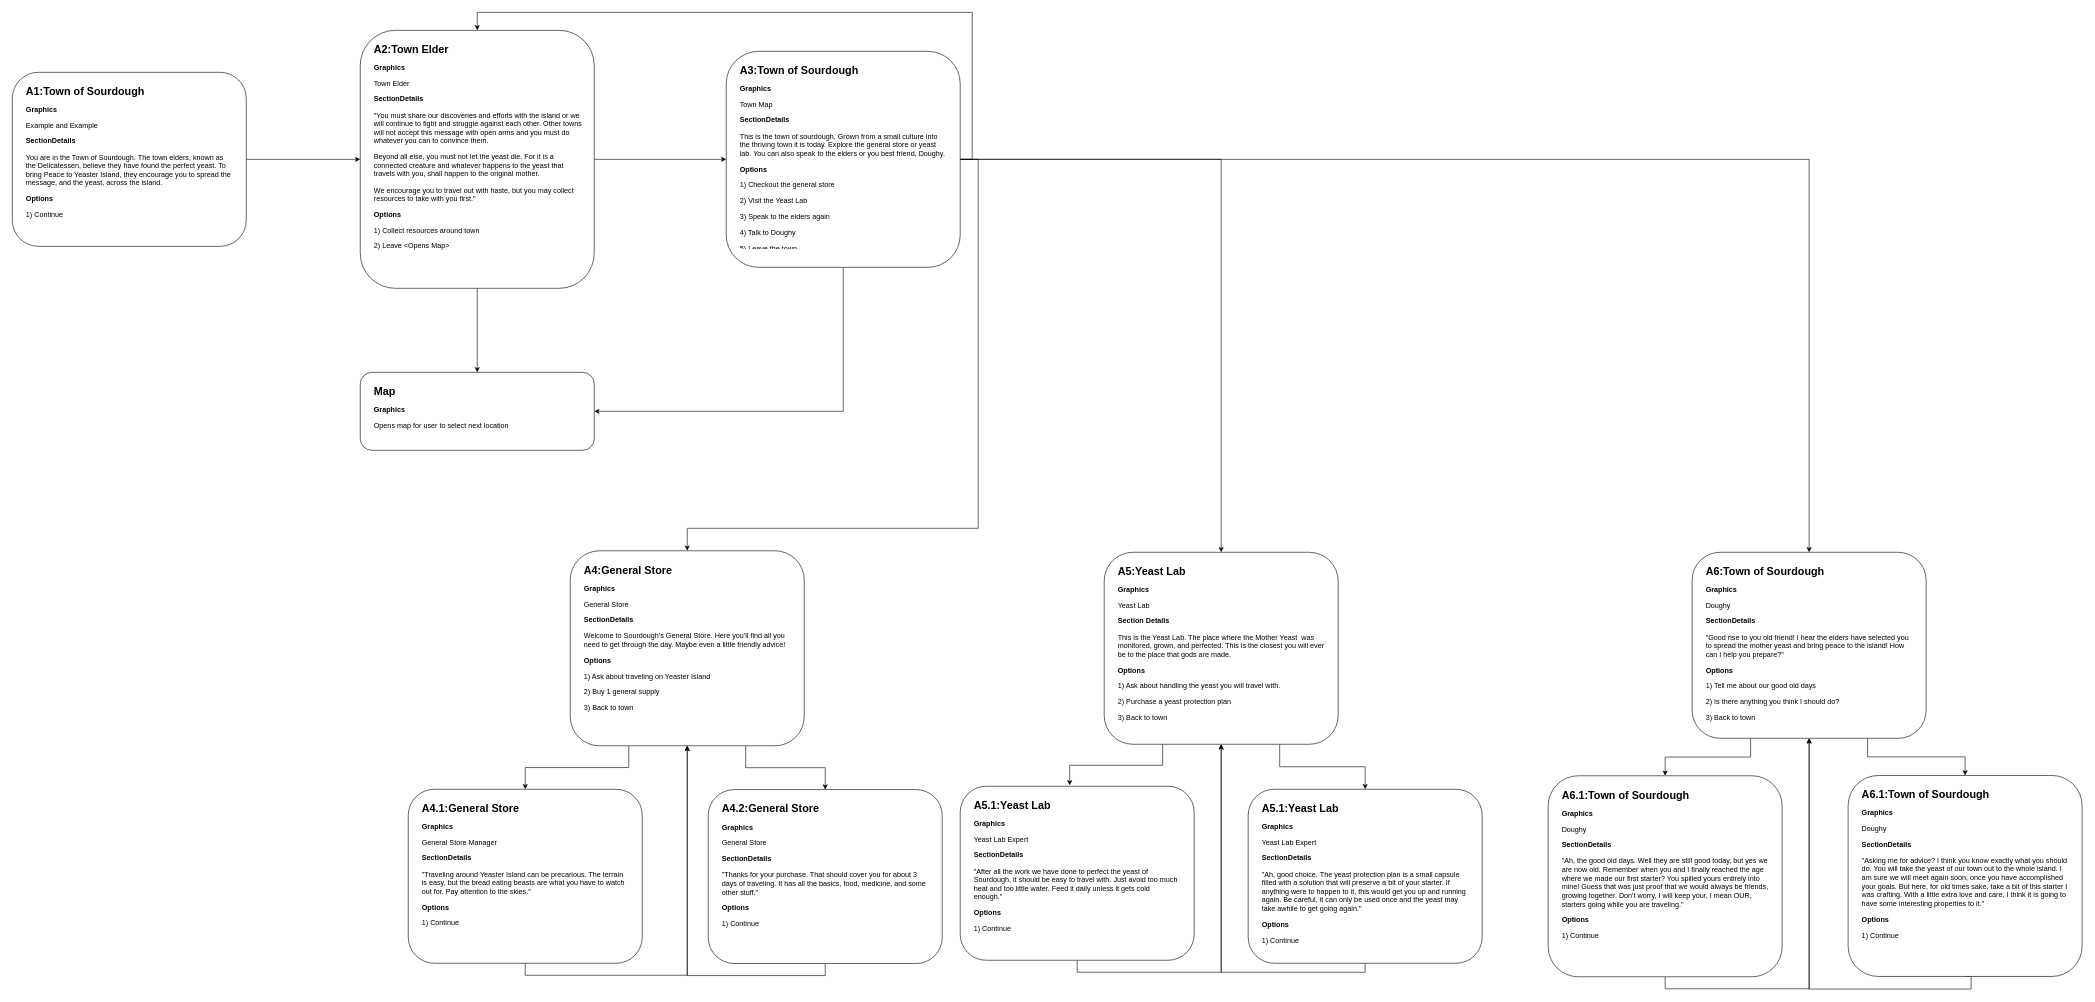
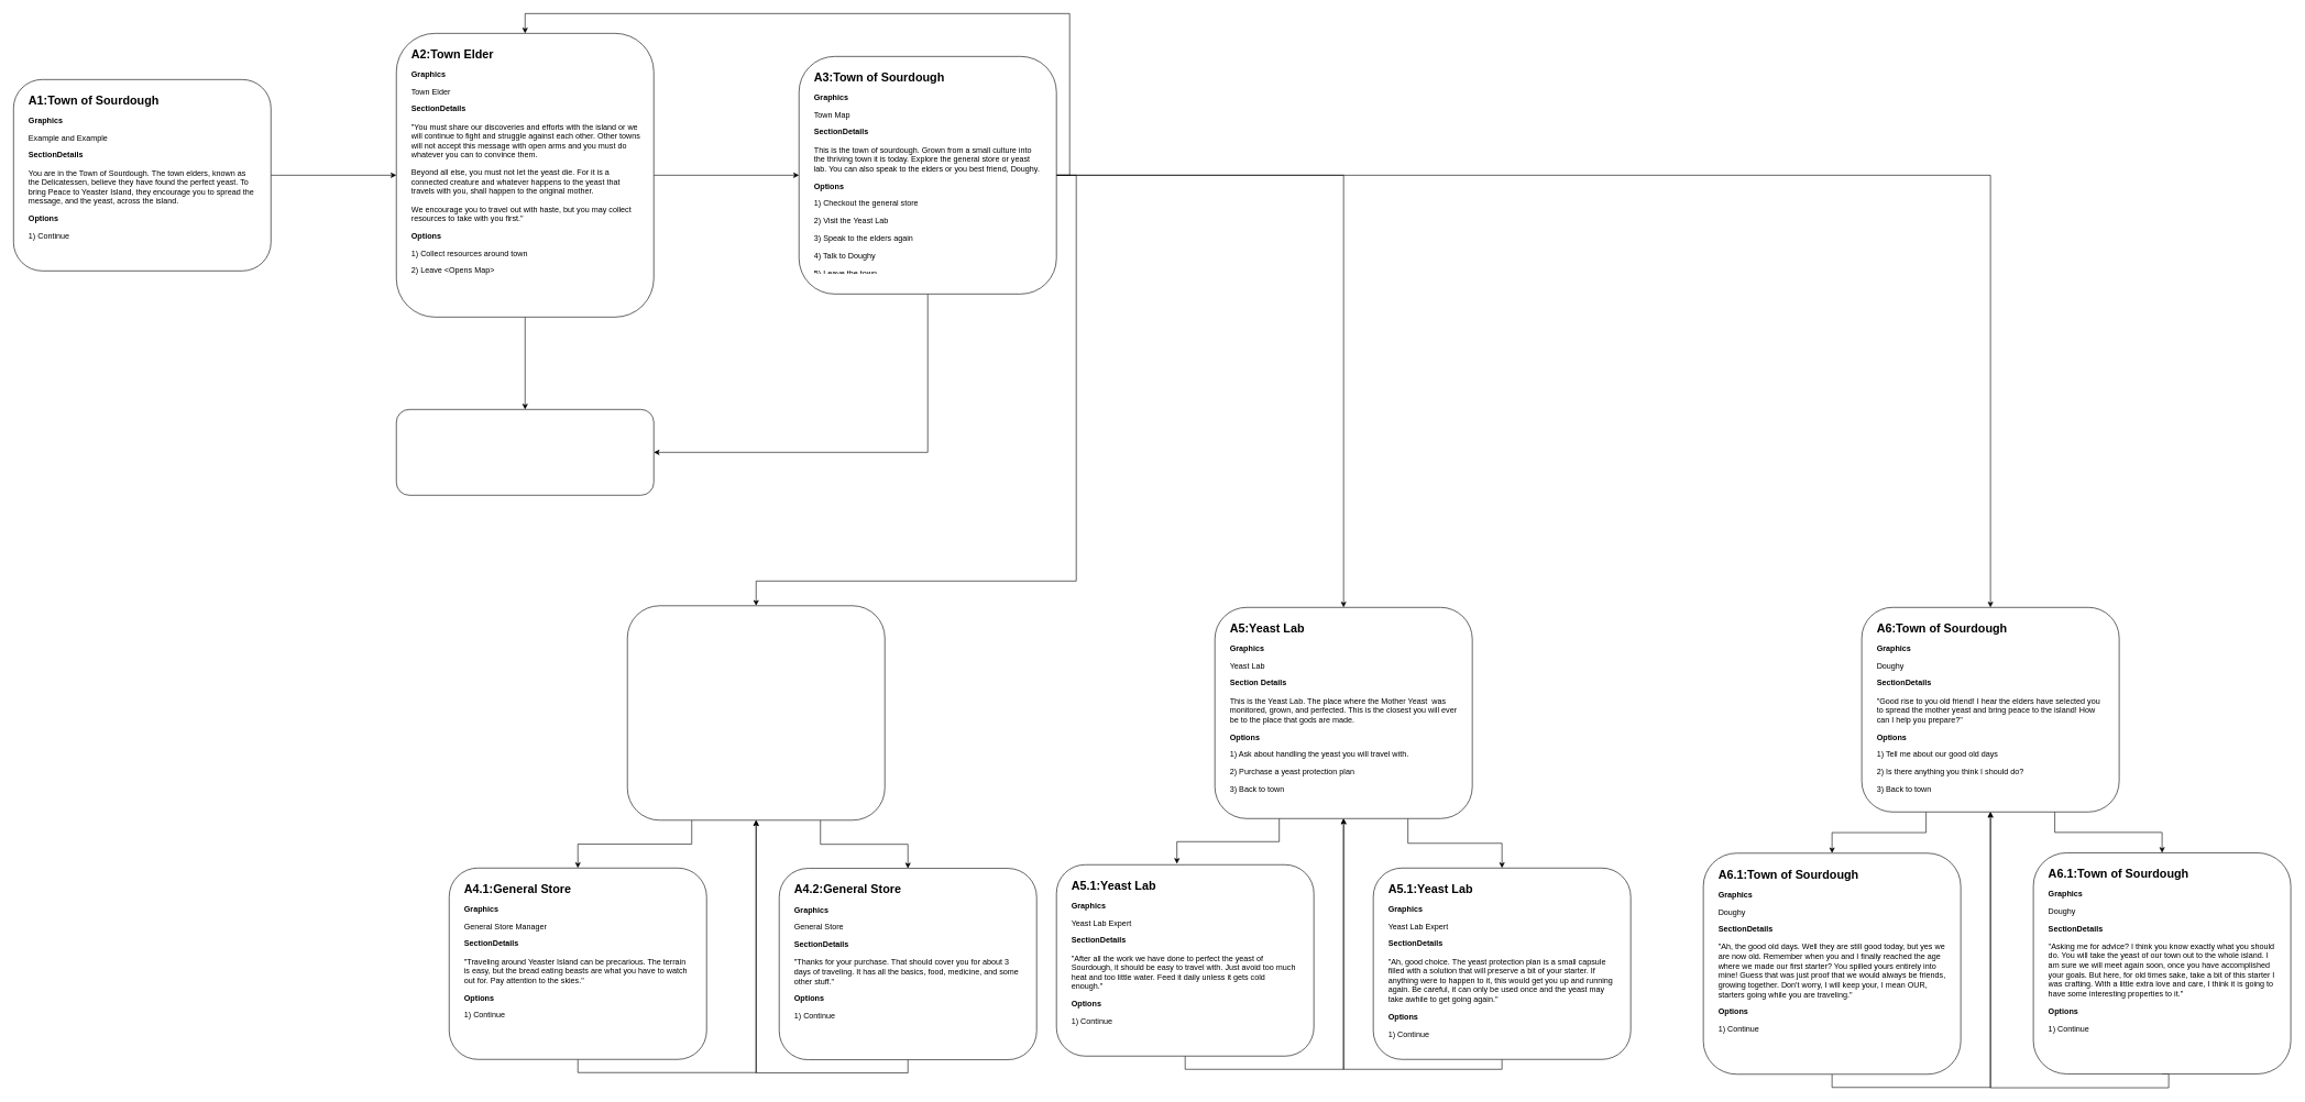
- <mxCell id="17" value="&lt;h1 style=&quot;font-size: 18px&quot;&gt;&lt;font style=&quot;font-size: 18px&quot;&gt;Map&lt;/font&gt;&lt;/h1&gt;&lt;p&gt;&lt;font size=&quot;1&quot;&gt;&lt;b style=&quot;font-size: 12px&quot;&gt;Graphics&lt;/b&gt;&lt;/font&gt;&lt;/p&gt;&lt;p&gt;&lt;span&gt;Opens map for user to select next location&lt;/span&gt;&lt;/p&gt;&lt;p&gt;&lt;br&gt;&lt;/p&gt;" style="text;html=1;strokeColor=none;fillColor=none;spacing=5;spacingTop=-20;whiteSpace=wrap;overflow=hidden;rounded=0;" vertex="1" parent="1"><mxGeometry x="617.5" y="640" width="355" height="100" as="geometry" /></mxCell>
- <mxCell id="21" value="&lt;h1 style=&quot;font-size: 18px&quot;&gt;&lt;font style=&quot;font-size: 18px&quot;&gt;A4:General Store&lt;/font&gt;&lt;/h1&gt;&lt;p&gt;&lt;font size=&quot;1&quot;&gt;&lt;b style=&quot;font-size: 12px&quot;&gt;Graphics&lt;/b&gt;&lt;/font&gt;&lt;/p&gt;&lt;p&gt;&lt;span&gt;General Store&lt;/span&gt;&lt;/p&gt;&lt;p&gt;&lt;b&gt;SectionDetails&lt;/b&gt;&lt;br&gt;&lt;/p&gt;&lt;p&gt;&lt;span&gt;Welcome to Sourdough's General Store. Here you'll find all you need to get through the day. Maybe even a little friendly advice!&lt;/span&gt;&lt;/p&gt;&lt;p&gt;&lt;b&gt;Options&lt;/b&gt;&lt;br&gt;&lt;/p&gt;&lt;p&gt;1) Ask about traveling on Yeaster Island&lt;/p&gt;&lt;p&gt;2) Buy 1 general supply&lt;/p&gt;&lt;p&gt;3) Back to town&lt;/p&gt;" style="text;html=1;strokeColor=none;fillColor=none;spacing=5;spacingTop=-20;whiteSpace=wrap;overflow=hidden;rounded=0;" vertex="1" parent="1"><mxGeometry x="967.5" y="937.5" width="355" height="285" as="geometry" /></mxCell>
